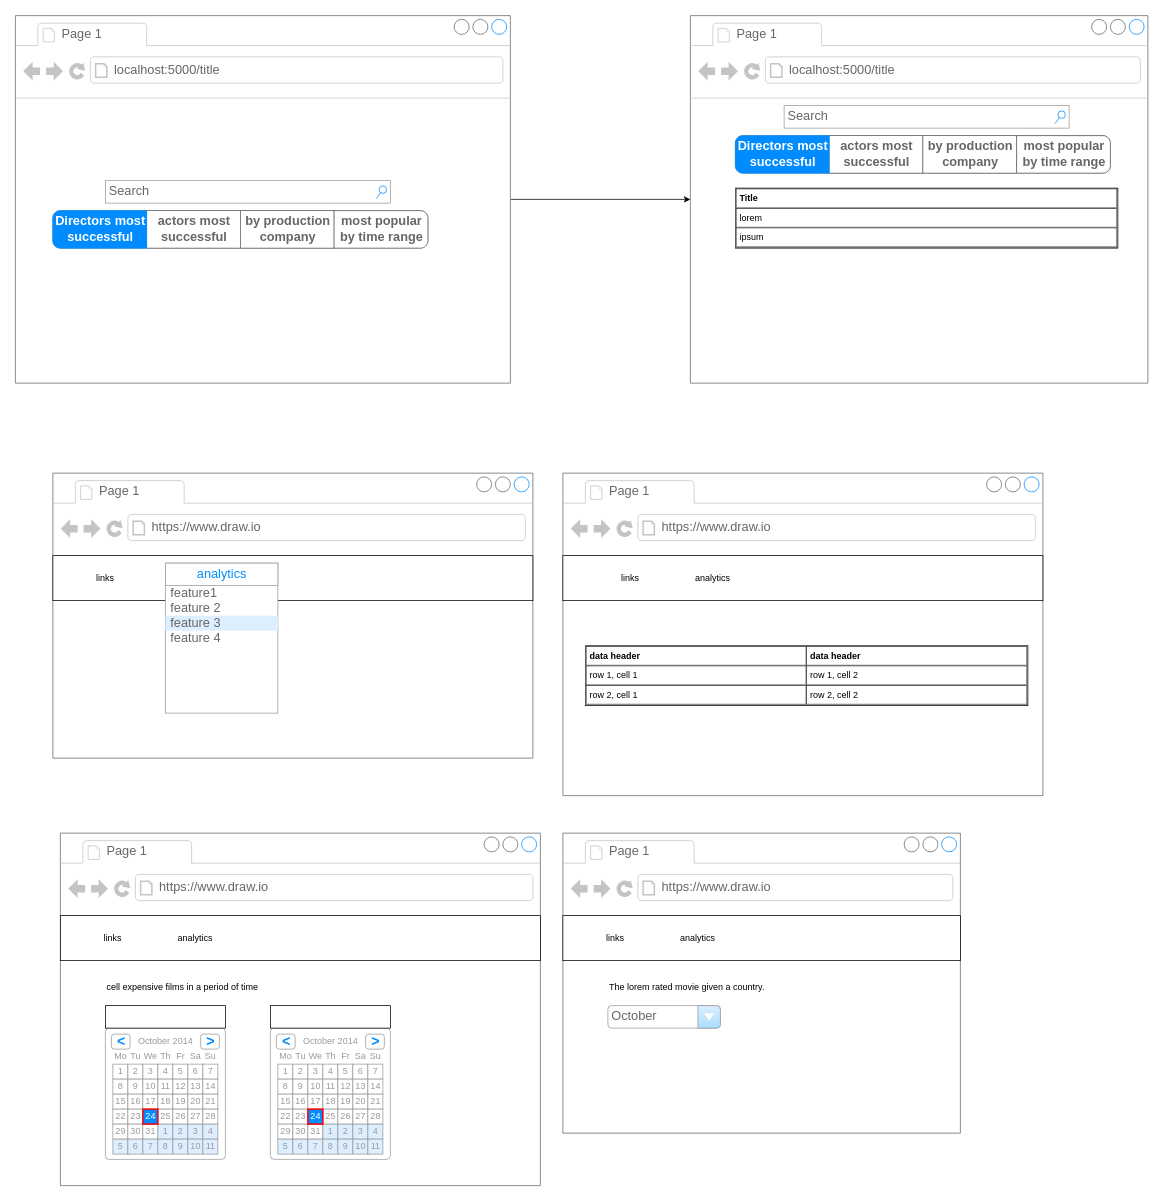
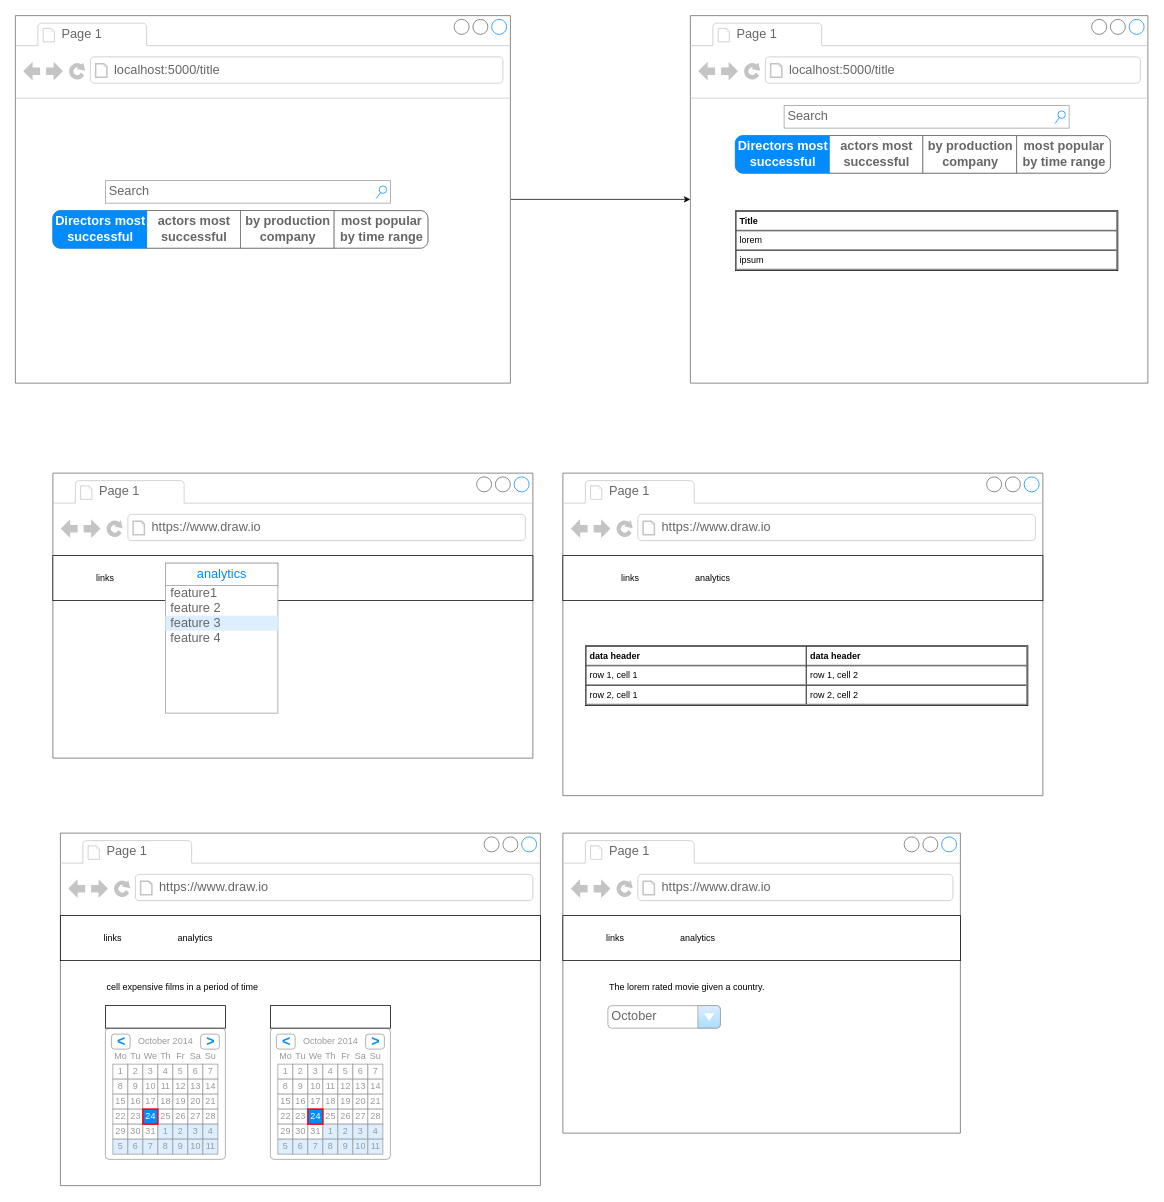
- <mxCell id="16" value="&lt;table cellpadding=&quot;4&quot; cellspacing=&quot;0&quot; border=&quot;1&quot; style=&quot;font-size: 1em ; width: 100% ; height: 100%&quot;&gt;&lt;tbody&gt;&lt;tr&gt;&lt;th&gt;Title&lt;/th&gt;&lt;/tr&gt;&lt;tr&gt;&lt;td&gt;lorem&lt;/td&gt;&lt;/tr&gt;&lt;tr&gt;&lt;td&gt;ipsum&lt;/td&gt;&lt;/tr&gt;&lt;/tbody&gt;&lt;/table&gt; " style="verticalAlign=top;align=left;overflow=fill;fontSize=12;fontFamily=Helvetica;html=1" parent="12" vertex="1"><mxGeometry x="60" y="230" width="510" height="80" as="geometry" /></mxCell>
+ <mxCell id="16" value="&lt;table cellpadding=&quot;4&quot; cellspacing=&quot;0&quot; border=&quot;1&quot; style=&quot;font-size: 1em ; width: 100% ; height: 100%&quot;&gt;&lt;tbody&gt;&lt;tr&gt;&lt;th&gt;Title&lt;/th&gt;&lt;/tr&gt;&lt;tr&gt;&lt;td&gt;lorem&lt;/td&gt;&lt;/tr&gt;&lt;tr&gt;&lt;td&gt;ipsum&lt;/td&gt;&lt;/tr&gt;&lt;/tbody&gt;&lt;/table&gt; " style="verticalAlign=top;align=left;overflow=fill;fontSize=12;fontFamily=Helvetica;html=1" parent="12" vertex="1"><mxGeometry x="60" y="260" width="510" height="80" as="geometry" /></mxCell>
